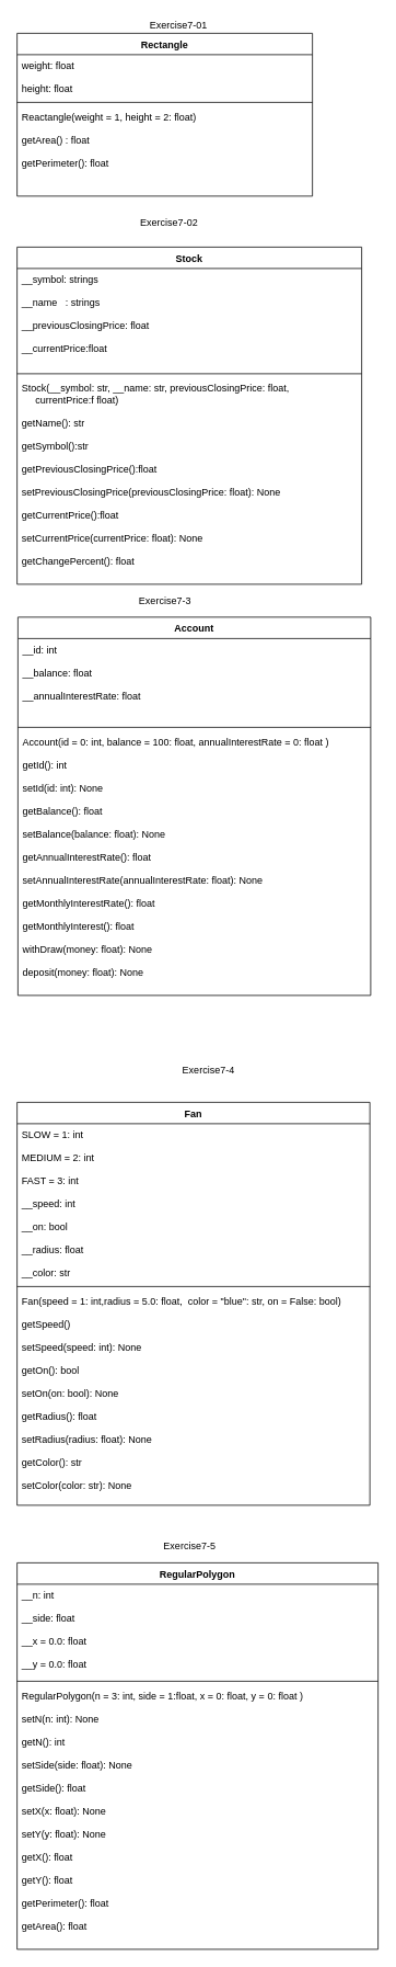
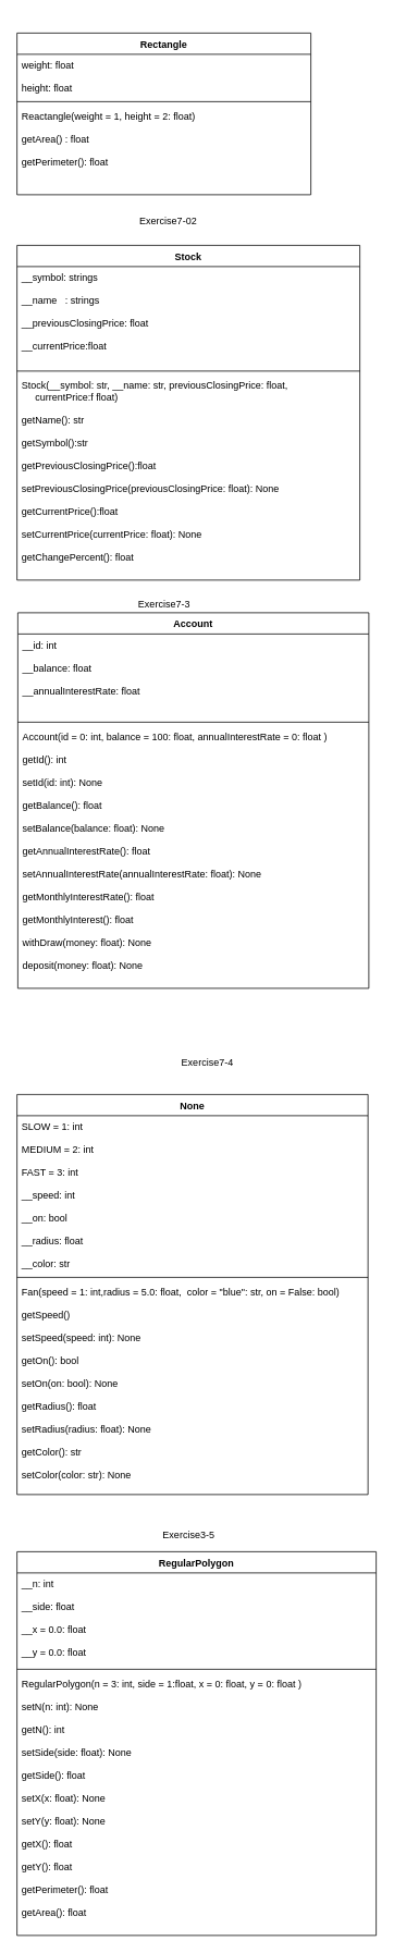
- <mxCell id="6" value="Exercise7-01&lt;br&gt;" style="text;html=1;resizable=0;points=[];autosize=1;align=left;verticalAlign=top;spacingTop=-4;" parent="1" vertex="1"><mxGeometry x="180" y="20" width="90" height="20" as="geometry" /></mxCell>
- <mxCell id="16" value="Exercise7-3" style="text;html=1;align=center;verticalAlign=middle;resizable=0;points=[];;autosize=1;" parent="1" vertex="1"><mxGeometry x="160" y="720" width="80" height="20" as="geometry" /></mxCell>
+ <mxCell id="16" value="Exercise7-3" style="text;html=1;align=center;verticalAlign=middle;resizable=0;points=[];;autosize=1;" parent="1" vertex="1"><mxGeometry x="160" y="730" width="80" height="20" as="geometry" /></mxCell>
- <mxCell id="17" value="Fan" style="swimlane;fontStyle=1;align=center;verticalAlign=top;childLayout=stackLayout;horizontal=1;startSize=26;horizontalStack=0;resizeParent=1;resizeParentMax=0;resizeLast=0;collapsible=1;marginBottom=0;" parent="1" vertex="1"><mxGeometry x="20" y="1340" width="430" height="490" as="geometry" /></mxCell>
+ <mxCell id="17" value="None" style="swimlane;fontStyle=1;align=center;verticalAlign=top;childLayout=stackLayout;horizontal=1;startSize=26;horizontalStack=0;resizeParent=1;resizeParentMax=0;resizeLast=0;collapsible=1;marginBottom=0;" parent="1" vertex="1"><mxGeometry x="20" y="1340" width="430" height="490" as="geometry" /></mxCell>
- <mxCell id="26" value="Exercise7-5" style="text;html=1;align=center;verticalAlign=middle;resizable=0;points=[];;autosize=1;" vertex="1" parent="1"><mxGeometry x="190" y="1870" width="80" height="20" as="geometry" /></mxCell>
+ <mxCell id="26" value="Exercise3-5" style="text;html=1;align=center;verticalAlign=middle;resizable=0;points=[];;autosize=1;" vertex="1" parent="1"><mxGeometry x="190" y="1870" width="80" height="20" as="geometry" /></mxCell>
